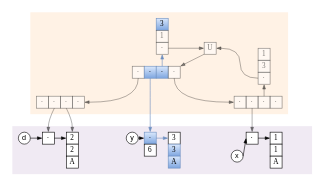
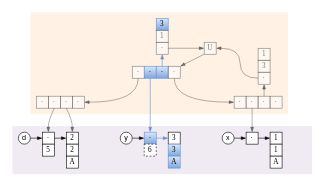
- <mxCell id="25" value="y" style="ellipse;whiteSpace=wrap;html=1;aspect=fixed;" parent="1" vertex="1"><mxGeometry x="210" y="220" width="20" height="20" as="geometry" /></mxCell>
+ <mxCell id="25" value="y" style="ellipse;whiteSpace=wrap;html=1;aspect=fixed;" parent="1" vertex="1"><mxGeometry x="200" y="220" width="20" height="20" as="geometry" /></mxCell>
+ <mxCell id="9" value="5" style="rounded=0;whiteSpace=wrap;html=1;fontFamily=Verdana;" parent="1" vertex="1"><mxGeometry x="70" y="240" width="20" height="20" as="geometry" /></mxCell>
- <mxCell id="27" value="6" style="rounded=0;whiteSpace=wrap;html=1;fontFamily=Verdana;" parent="1" vertex="1"><mxGeometry x="240" y="240" width="20" height="20" as="geometry" /></mxCell>
+ <mxCell id="27" value="6" style="rounded=0;whiteSpace=wrap;html=1;fontFamily=Verdana;dashed=1;" parent="1" vertex="1"><mxGeometry x="240" y="240" width="20" height="20" as="geometry" /></mxCell>
- <mxCell id="33" value="x" style="ellipse;whiteSpace=wrap;html=1;aspect=fixed;" parent="1" vertex="1"><mxGeometry x="385" y="250" width="20" height="20" as="geometry" /></mxCell>
+ <mxCell id="33" value="x" style="ellipse;whiteSpace=wrap;html=1;aspect=fixed;" parent="1" vertex="1"><mxGeometry x="370" y="220" width="20" height="20" as="geometry" /></mxCell>
